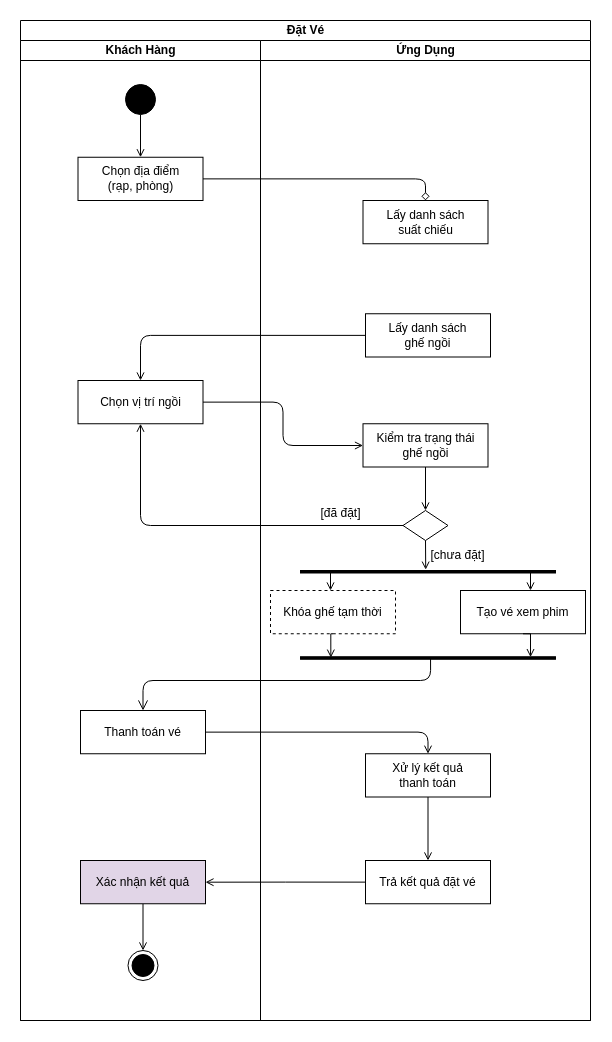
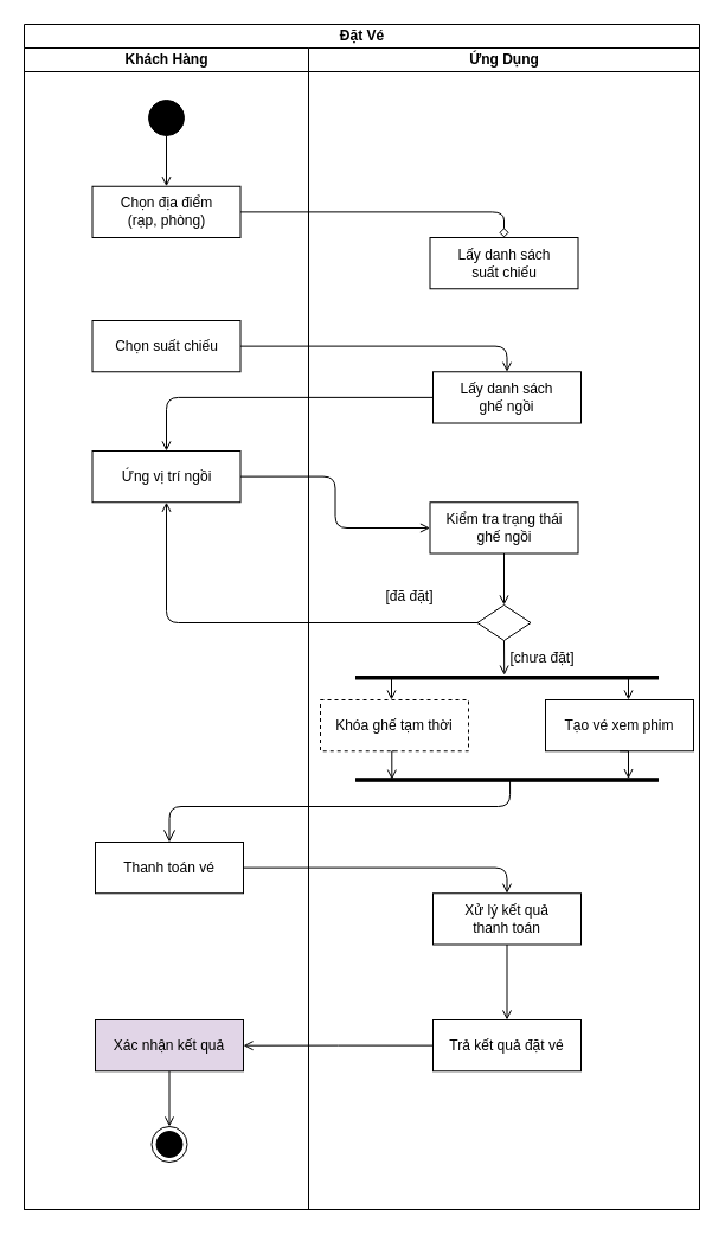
+ <mxCell id="7" value="Chọn suất chiếu" style="html=1;dashed=0;whiteSpace=wrap;movable=1;resizable=1;rotatable=1;deletable=1;editable=1;locked=0;connectable=1;container=0;" vertex="1" parent="3"><mxGeometry x="57.5" y="230" width="125" height="43.25" as="geometry" /></mxCell>
+ <mxCell id="14" style="edgeStyle=orthogonalEdgeStyle;rounded=1;orthogonalLoop=1;jettySize=auto;html=1;exitX=1;exitY=0.5;exitDx=0;exitDy=0;entryX=0.5;entryY=0;entryDx=0;entryDy=0;endArrow=open;endFill=0;curved=0;" edge="1" parent="2" source="7" target="25"><mxGeometry relative="1" as="geometry" /></mxCell>
- <mxCell id="8" value="Chọn vị trí ngồi" style="html=1;dashed=0;whiteSpace=wrap;movable=1;resizable=1;rotatable=1;deletable=1;editable=1;locked=0;connectable=1;container=0;" vertex="1" parent="3"><mxGeometry x="57.5" y="340" width="125" height="43.25" as="geometry" /></mxCell>
+ <mxCell id="8" value="Ứng vị trí ngồi" style="html=1;dashed=0;whiteSpace=wrap;movable=1;resizable=1;rotatable=1;deletable=1;editable=1;locked=0;connectable=1;container=0;" vertex="1" parent="3"><mxGeometry x="57.5" y="340" width="125" height="43.25" as="geometry" /></mxCell>
- <mxCell id="37" value="[đã đặt]" style="text;html=1;align=center;verticalAlign=middle;resizable=0;points=[];autosize=1;strokeColor=none;fillColor=none;" vertex="1" parent="20"><mxGeometry x="50" y="458" width="60" height="30" as="geometry" /></mxCell>
+ <mxCell id="37" value="[đã đặt]" style="text;html=1;align=center;verticalAlign=middle;resizable=0;points=[];autosize=1;strokeColor=none;fillColor=none;" vertex="1" parent="20"><mxGeometry x="55" y="448" width="60" height="30" as="geometry" /></mxCell>
